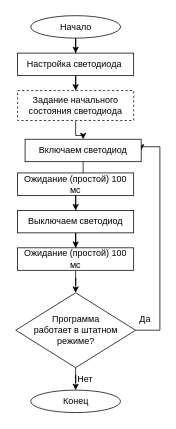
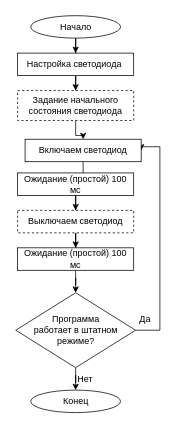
- <mxCell id="19" value="Выключаем светодиод" style="rounded=0;whiteSpace=wrap;html=1;" vertex="1" parent="1"><mxGeometry x="23" y="280" width="155" height="30" as="geometry" /></mxCell>
+ <mxCell id="19" value="Выключаем светодиод" style="rounded=0;whiteSpace=wrap;html=1;dashed=1;" vertex="1" parent="1"><mxGeometry x="23" y="280" width="155" height="30" as="geometry" /></mxCell>
